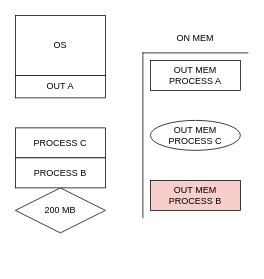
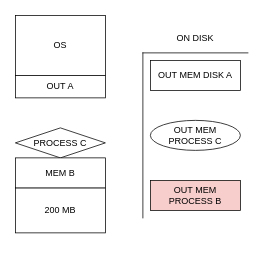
- <mxCell id="16" value="ON MEM" style="text;html=1;strokeColor=none;fillColor=none;align=center;verticalAlign=middle;whiteSpace=wrap;rounded=0;" vertex="1" parent="11"><mxGeometry x="10" width="120" height="20" as="geometry" /></mxCell>
+ <mxCell id="16" value="ON DISK" style="text;html=1;strokeColor=none;fillColor=none;align=center;verticalAlign=middle;whiteSpace=wrap;rounded=0;" vertex="1" parent="11"><mxGeometry x="10" width="120" height="20" as="geometry" /></mxCell>
- <mxCell id="12" value="OUT MEM PROCESS A" style="rounded=0;whiteSpace=wrap;html=1;" vertex="1" parent="11"><mxGeometry x="10" y="40" width="120" height="40" as="geometry" /></mxCell>
+ <mxCell id="12" value="OUT MEM DISK A" style="rounded=0;whiteSpace=wrap;html=1;" vertex="1" parent="11"><mxGeometry x="10" y="40" width="120" height="40" as="geometry" /></mxCell>
- <mxCell id="7" value="PROCESS C" style="rounded=0;whiteSpace=wrap;html=1;" vertex="1" parent="4"><mxGeometry y="150" width="120" height="40" as="geometry" /></mxCell>
+ <mxCell id="7" value="PROCESS C" style="rhombus;whiteSpace=wrap;html=1;" vertex="1" parent="4"><mxGeometry y="150" width="120" height="40" as="geometry" /></mxCell>
- <mxCell id="9" value="PROCESS B" style="rounded=0;whiteSpace=wrap;html=1;" vertex="1" parent="4"><mxGeometry y="190" width="120" height="40" as="geometry" /></mxCell>
+ <mxCell id="9" value="MEM B" style="rounded=0;whiteSpace=wrap;html=1;" vertex="1" parent="4"><mxGeometry y="190" width="120" height="40" as="geometry" /></mxCell>
- <mxCell id="8" value="200 MB" style="rhombus;whiteSpace=wrap;html=1;" vertex="1" parent="4"><mxGeometry y="230" width="120" height="60" as="geometry" /></mxCell>
+ <mxCell id="8" value="200 MB" style="rounded=0;whiteSpace=wrap;html=1;" vertex="1" parent="4"><mxGeometry y="230" width="120" height="60" as="geometry" /></mxCell>
